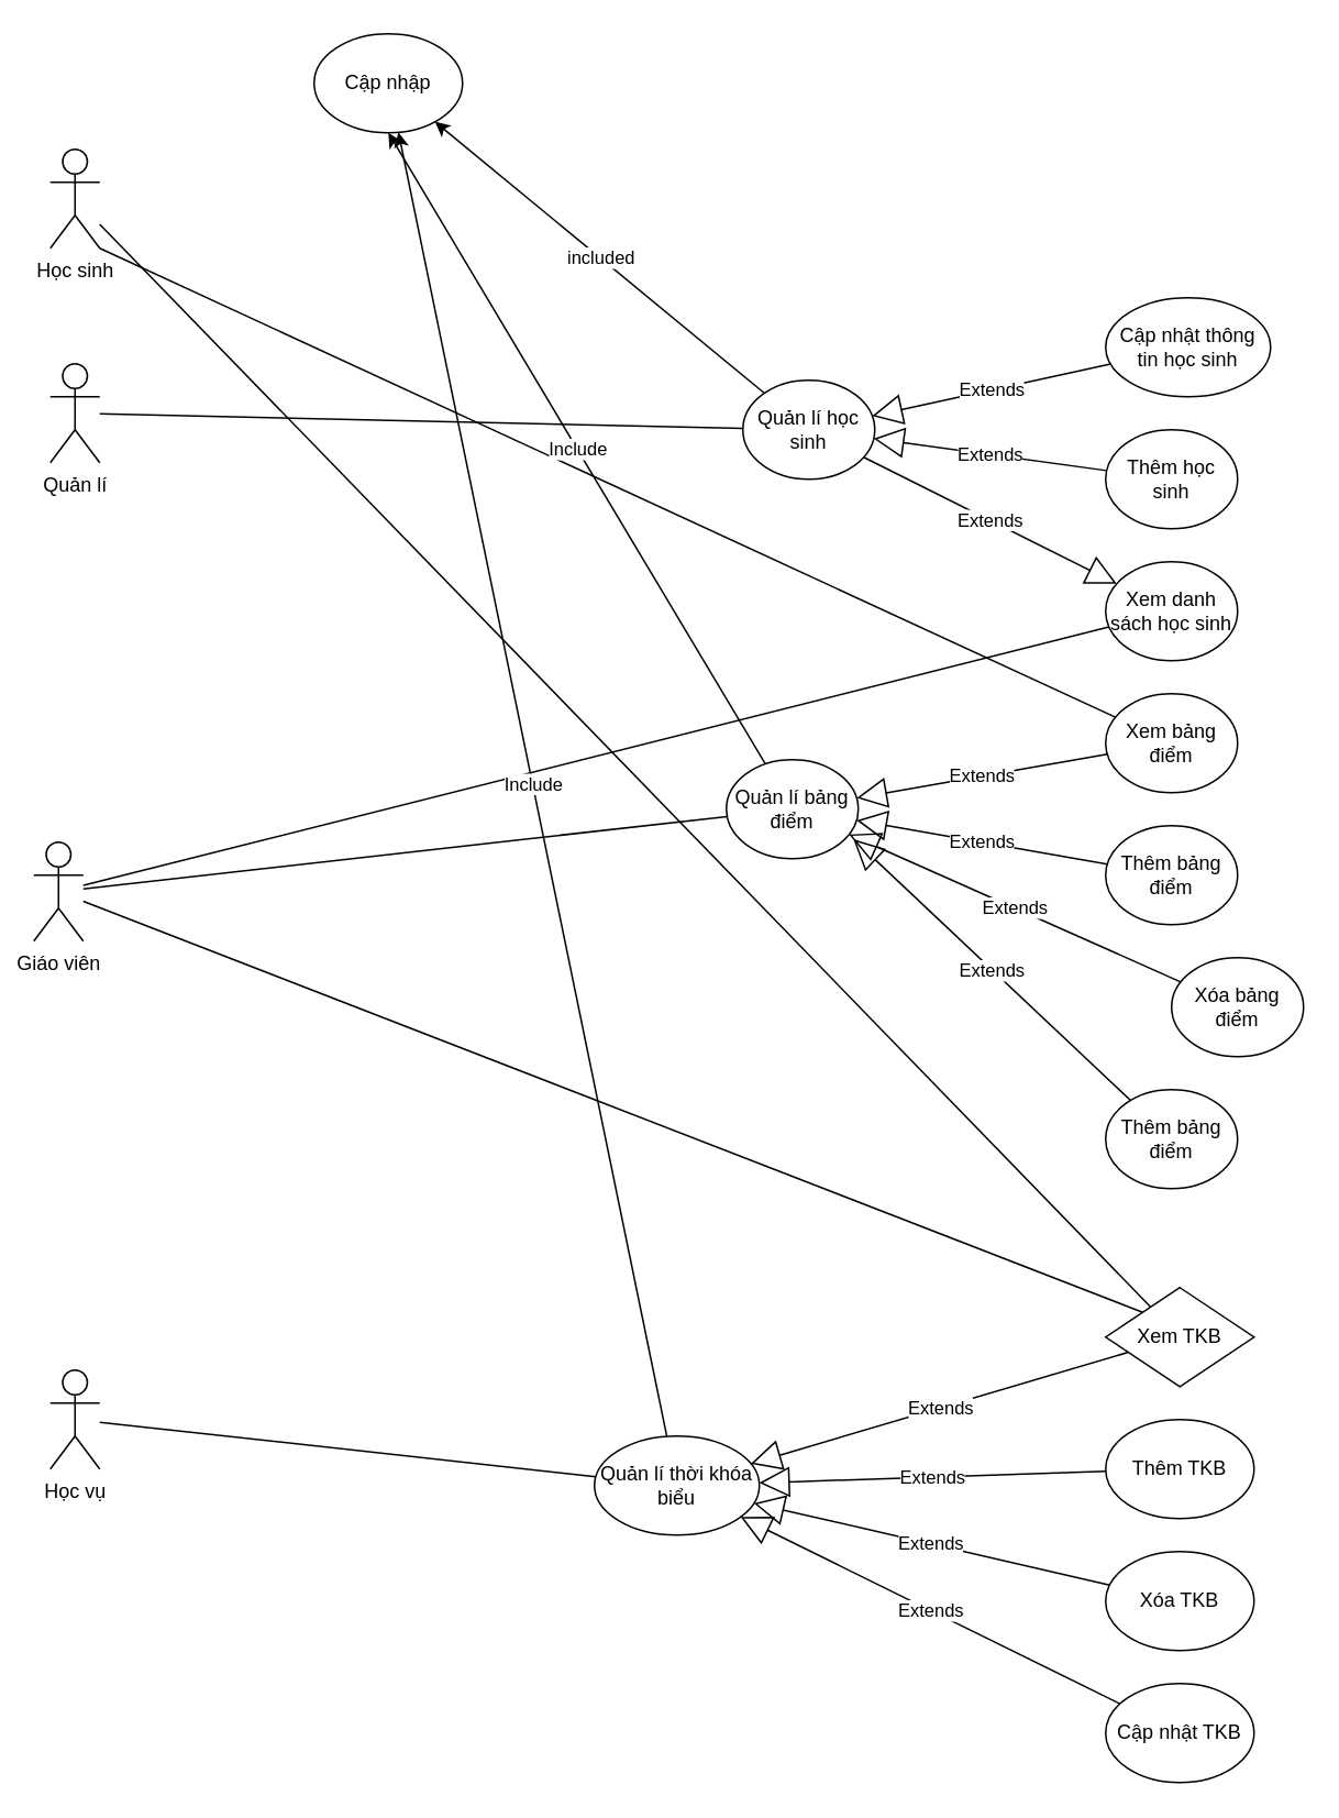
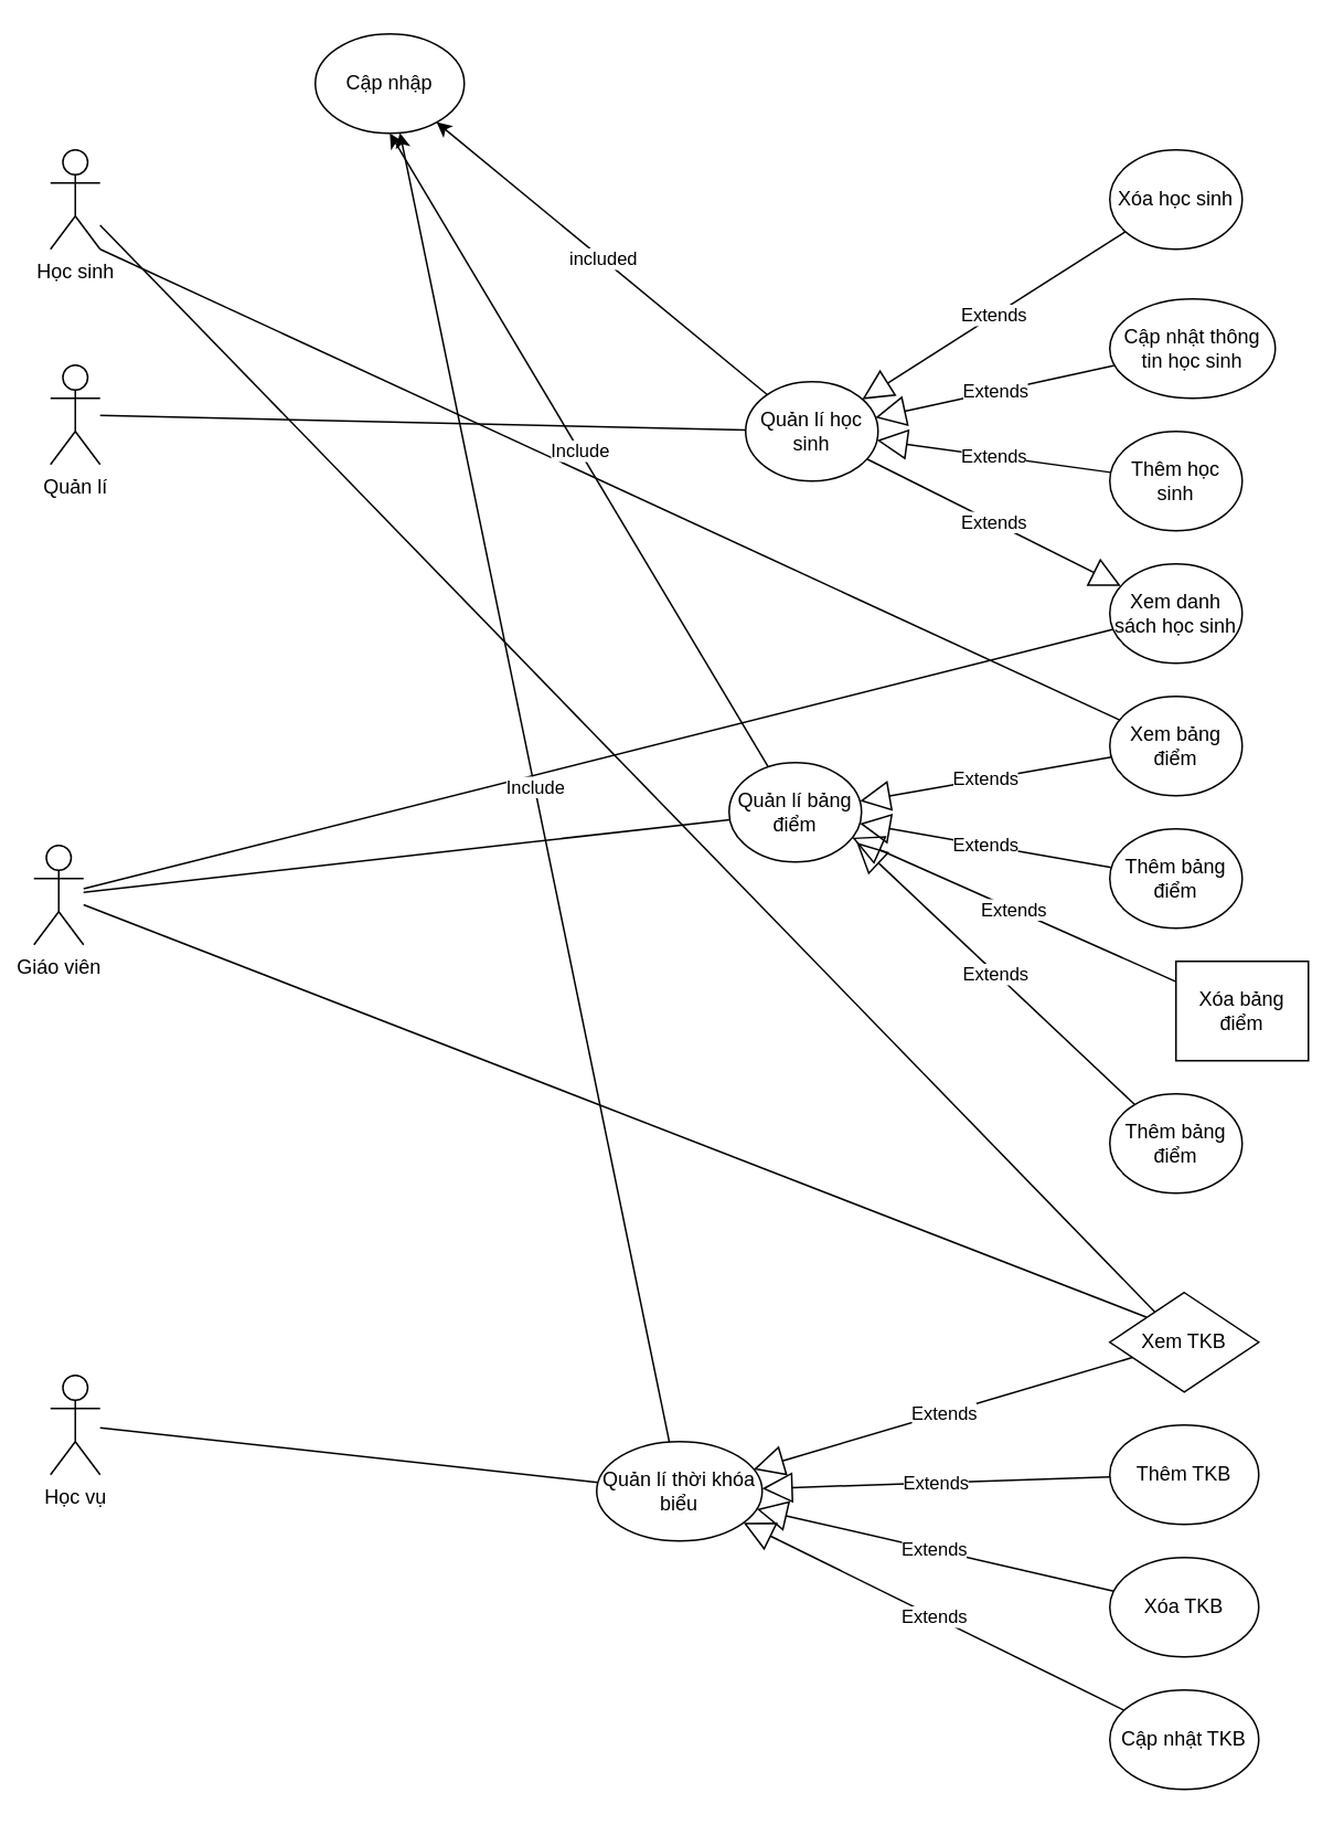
+ <mxCell id="13" value="Xóa học sinh" style="ellipse;whiteSpace=wrap;html=1;" vertex="1" parent="1"><mxGeometry x="670" y="90" width="80" height="60" as="geometry" /></mxCell>
+ <mxCell id="16" value="Extends" style="endArrow=block;endSize=16;endFill=0;html=1;" edge="1" parent="1" source="13" target="12"><mxGeometry width="160" relative="1" as="geometry"><mxPoint x="100" y="210" as="sourcePoint" /><mxPoint x="339.381" y="280.443" as="targetPoint" /></mxGeometry></mxCell>
- <mxCell id="31" value="Xóa bảng điểm" style="ellipse;whiteSpace=wrap;html=1;" vertex="1" parent="1"><mxGeometry x="710" y="580" width="80" height="60" as="geometry" /></mxCell>
+ <mxCell id="31" value="Xóa bảng điểm" style="whiteSpace=wrap;html=1;rounded=0;" vertex="1" parent="1"><mxGeometry x="710" y="580" width="80" height="60" as="geometry" /></mxCell>
